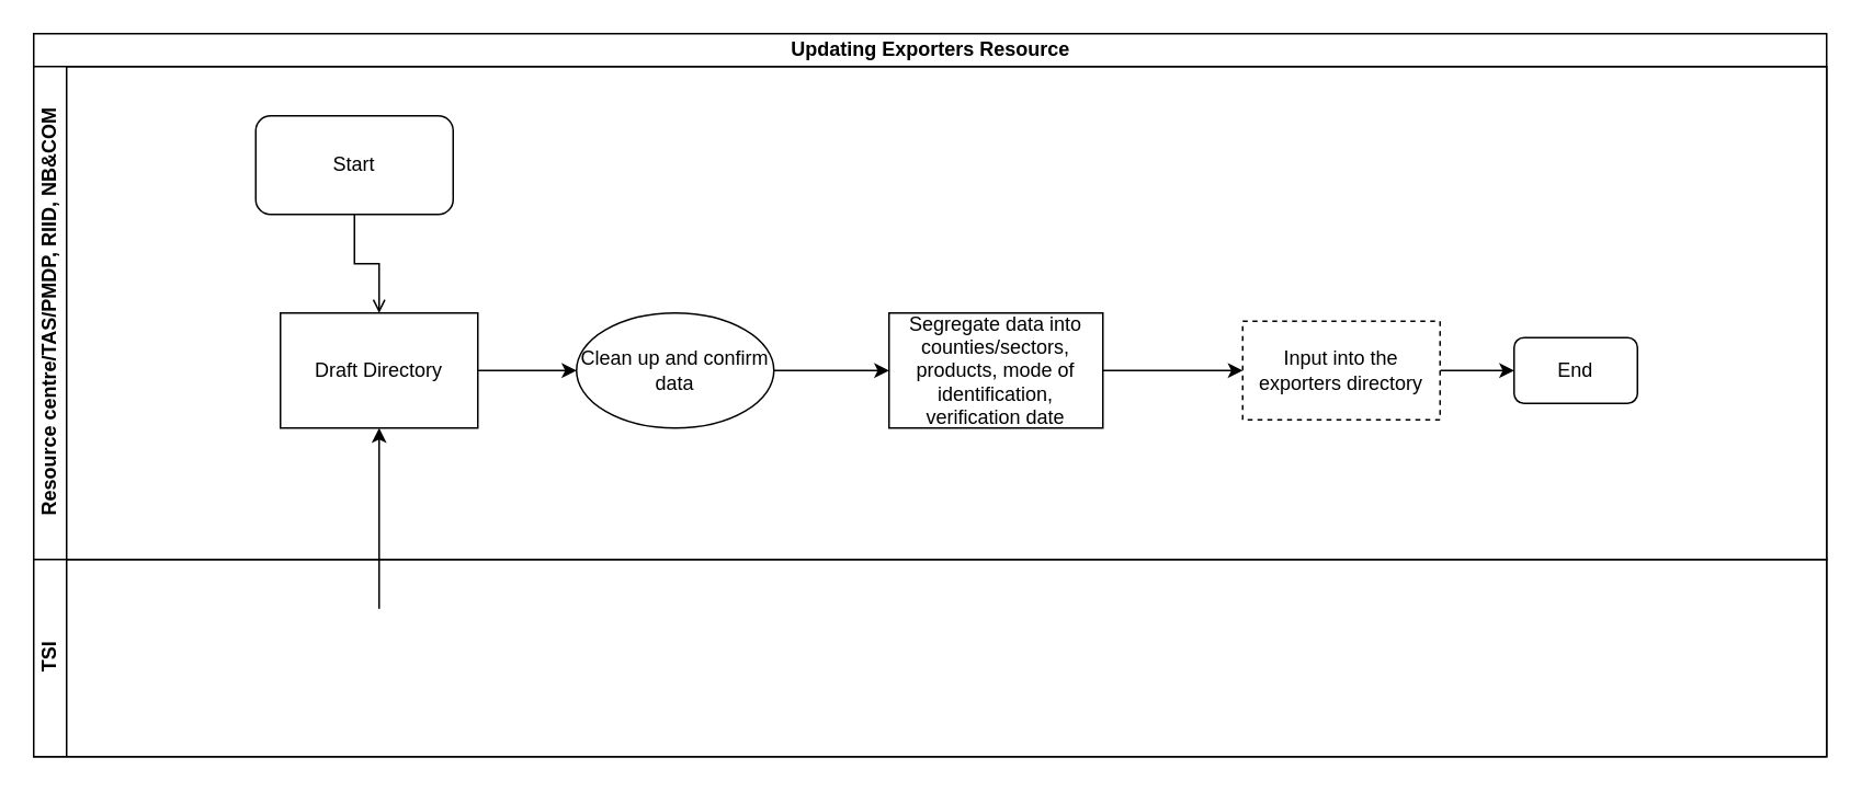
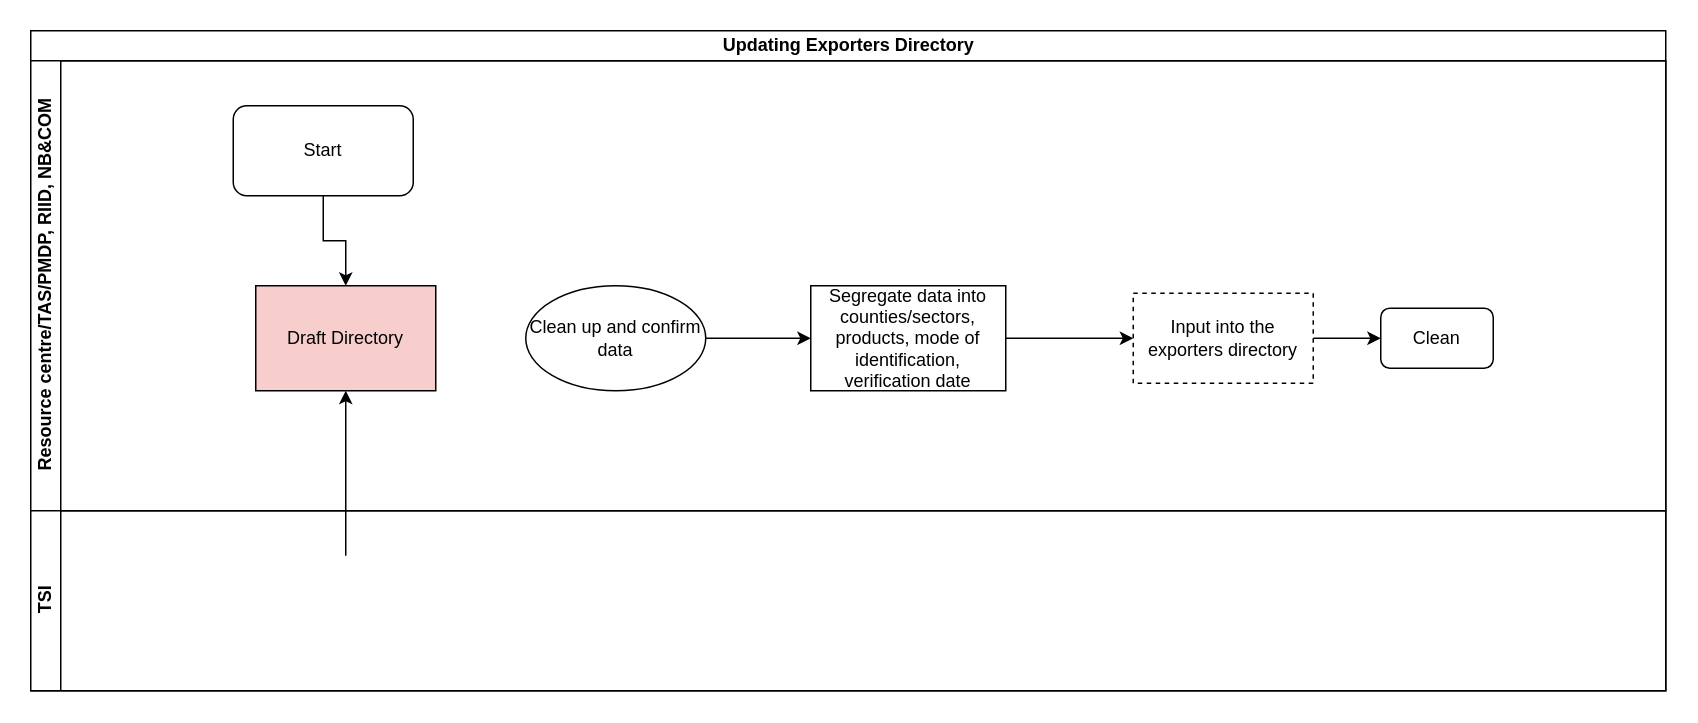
- <mxCell id="2" value="Updating Exporters Resource" style="swimlane;html=1;childLayout=stackLayout;resizeParent=1;resizeParentMax=0;horizontal=1;startSize=20;horizontalStack=0;" parent="1" vertex="1"><mxGeometry x="20" y="20" width="1090" height="440" as="geometry" /></mxCell>
+ <mxCell id="2" value="Updating Exporters Directory" style="swimlane;html=1;childLayout=stackLayout;resizeParent=1;resizeParentMax=0;horizontal=1;startSize=20;horizontalStack=0;" parent="1" vertex="1"><mxGeometry x="20" y="20" width="1090" height="440" as="geometry" /></mxCell>
- <mxCell id="7" value="" style="edgeStyle=orthogonalEdgeStyle;rounded=0;orthogonalLoop=1;jettySize=auto;html=1;entryX=0.5;entryY=0;entryDx=0;entryDy=0;endArrow=open;" parent="3" source="4" target="6" edge="1"><mxGeometry relative="1" as="geometry"><mxPoint x="210" y="170" as="targetPoint" /></mxGeometry></mxCell>
+ <mxCell id="7" value="" style="edgeStyle=orthogonalEdgeStyle;rounded=0;orthogonalLoop=1;jettySize=auto;html=1;entryX=0.5;entryY=0;entryDx=0;entryDy=0;" parent="3" source="4" target="6" edge="1"><mxGeometry relative="1" as="geometry"><mxPoint x="210" y="170" as="targetPoint" /></mxGeometry></mxCell>
- <mxCell id="6" value="Draft Directory" style="rounded=0;whiteSpace=wrap;html=1;" parent="3" vertex="1"><mxGeometry x="150" y="150" width="120" height="70" as="geometry" /></mxCell>
+ <mxCell id="6" value="Draft Directory" style="rounded=0;whiteSpace=wrap;html=1;fillColor=#f8cecc;" parent="3" vertex="1"><mxGeometry x="150" y="150" width="120" height="70" as="geometry" /></mxCell>
- <mxCell id="12" value="" style="edgeStyle=orthogonalEdgeStyle;rounded=0;orthogonalLoop=1;jettySize=auto;html=1;" parent="1" source="6" target="11" edge="1"><mxGeometry relative="1" as="geometry" /></mxCell>
- <mxCell id="5" value="End" style="rounded=1;whiteSpace=wrap;html=1;" parent="3" vertex="1"><mxGeometry x="900" y="165" width="75" height="40" as="geometry" /></mxCell>
+ <mxCell id="5" value="Clean" style="rounded=1;whiteSpace=wrap;html=1;" parent="3" vertex="1"><mxGeometry x="900" y="165" width="75" height="40" as="geometry" /></mxCell>
